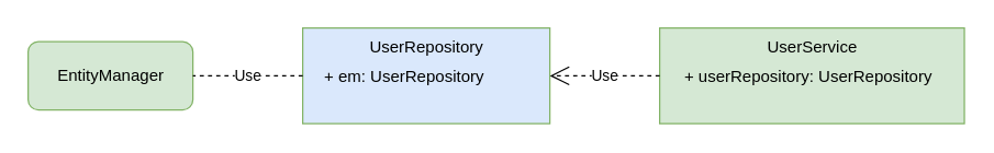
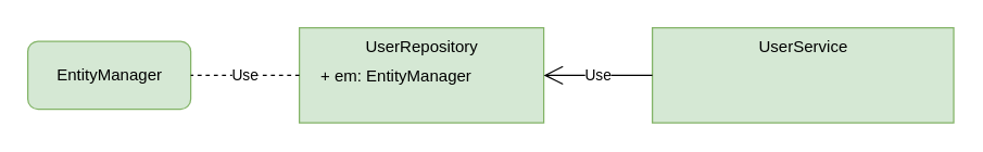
- <mxCell id="4" value="UserRepository" style="html=1;fillColor=#dae8fc;strokeColor=#82b366;verticalAlign=top;" parent="3" vertex="1"><mxGeometry width="180" height="70" as="geometry" /></mxCell>
+ <mxCell id="4" value="UserRepository" style="html=1;fillColor=#d5e8d4;strokeColor=#82b366;verticalAlign=top;" parent="3" vertex="1"><mxGeometry width="180" height="70" as="geometry" /></mxCell>
- <mxCell id="9" value="Use" style="endArrow=open;endSize=12;dashed=1;html=1;exitX=0;exitY=0.5;exitDx=0;exitDy=0;entryX=1;entryY=0.5;entryDx=0;entryDy=0;" edge="1" parent="1" source="7" target="4"><mxGeometry width="160" relative="1" as="geometry"><mxPoint x="280" y="350" as="sourcePoint" /><mxPoint x="400" y="65" as="targetPoint" /></mxGeometry></mxCell>
+ <mxCell id="9" value="Use" style="endArrow=open;endSize=12;dashed=0;html=1;exitX=0;exitY=0.5;exitDx=0;exitDy=0;entryX=1;entryY=0.5;entryDx=0;entryDy=0;" edge="1" parent="1" source="7" target="4"><mxGeometry width="160" relative="1" as="geometry"><mxPoint x="280" y="350" as="sourcePoint" /><mxPoint x="400" y="65" as="targetPoint" /></mxGeometry></mxCell>
- <mxCell id="8" value="+ userRepository: UserRepository" style="text;strokeColor=none;fillColor=none;align=left;verticalAlign=top;spacingLeft=4;spacingRight=4;overflow=hidden;rotatable=0;points=[[0,0.5],[1,0.5]];portConstraint=eastwest;" vertex="1" parent="6"><mxGeometry x="12.329" y="22" width="197.271" height="26" as="geometry" /></mxCell>
- <mxCell id="5" value="+ em: UserRepository" style="text;strokeColor=none;fillColor=none;align=left;verticalAlign=top;spacingLeft=4;spacingRight=4;overflow=hidden;rotatable=0;points=[[0,0.5],[1,0.5]];portConstraint=eastwest;" vertex="1" parent="3"><mxGeometry x="10" y="22" width="160" height="26" as="geometry" /></mxCell>
+ <mxCell id="5" value="+ em: EntityManager" style="text;strokeColor=none;fillColor=none;align=left;verticalAlign=top;spacingLeft=4;spacingRight=4;overflow=hidden;rotatable=0;points=[[0,0.5],[1,0.5]];portConstraint=eastwest;" vertex="1" parent="3"><mxGeometry x="10" y="22" width="160" height="26" as="geometry" /></mxCell>
